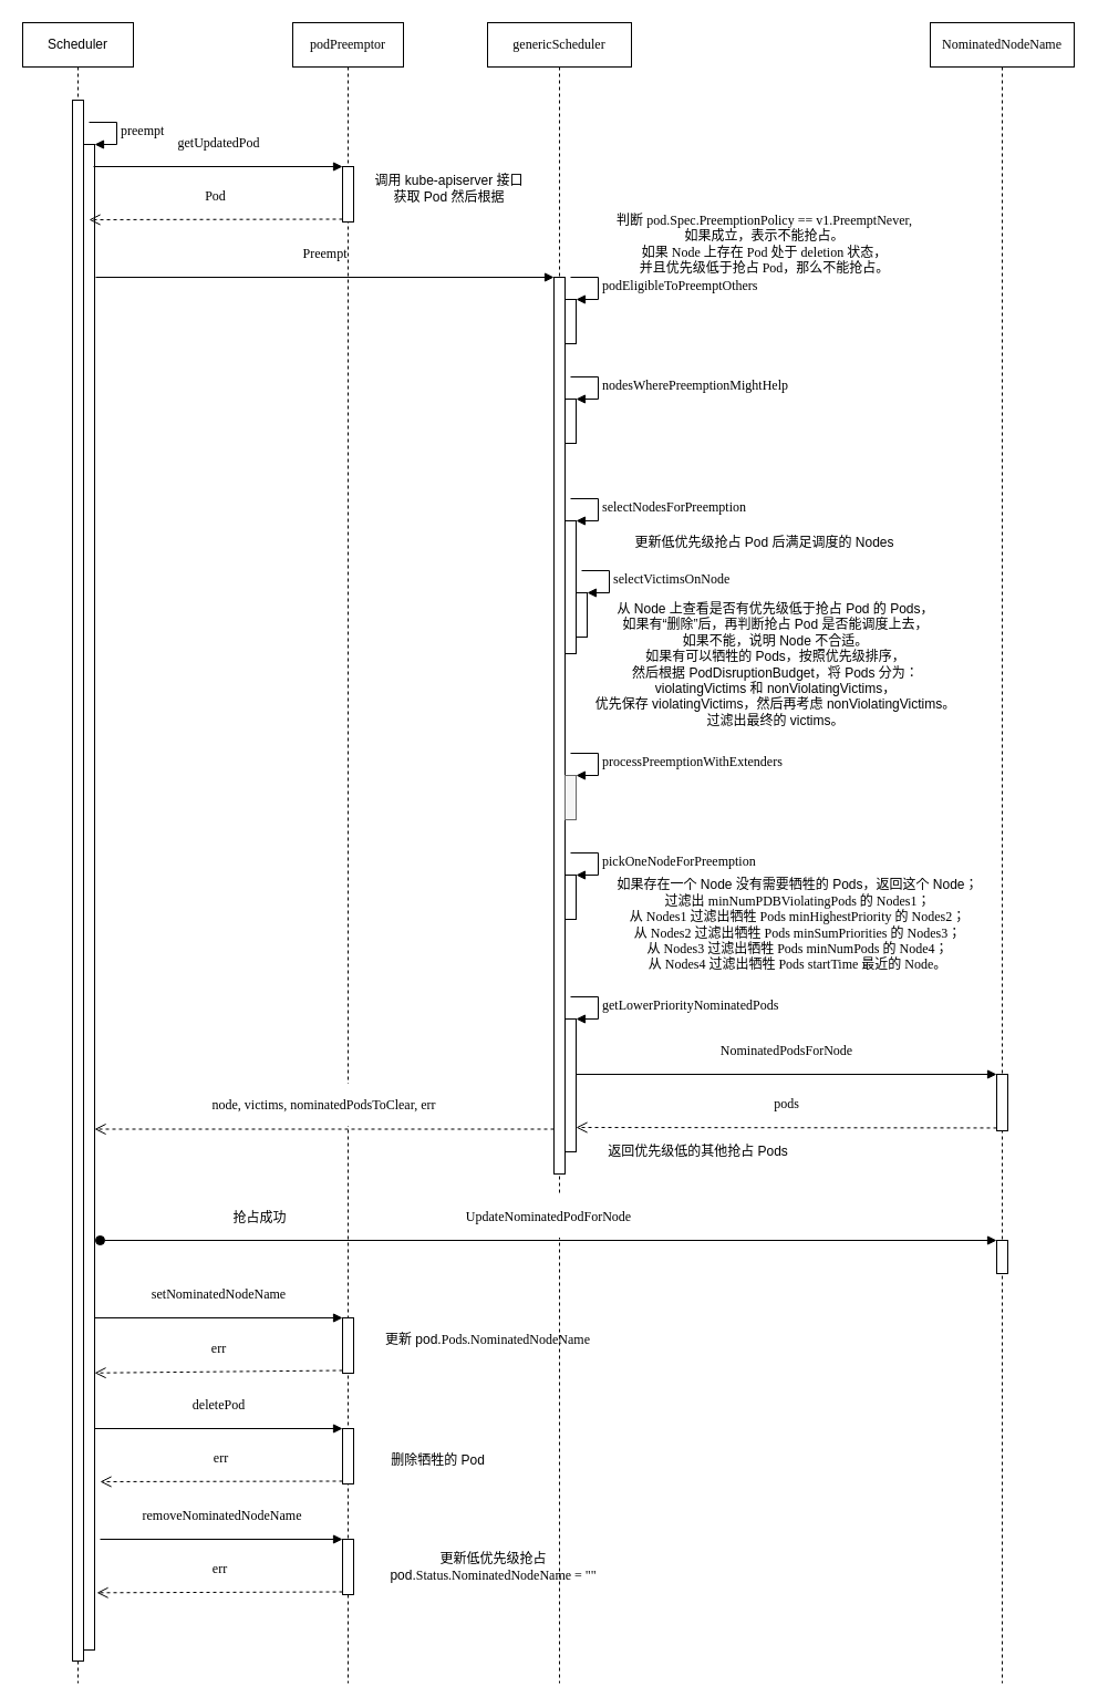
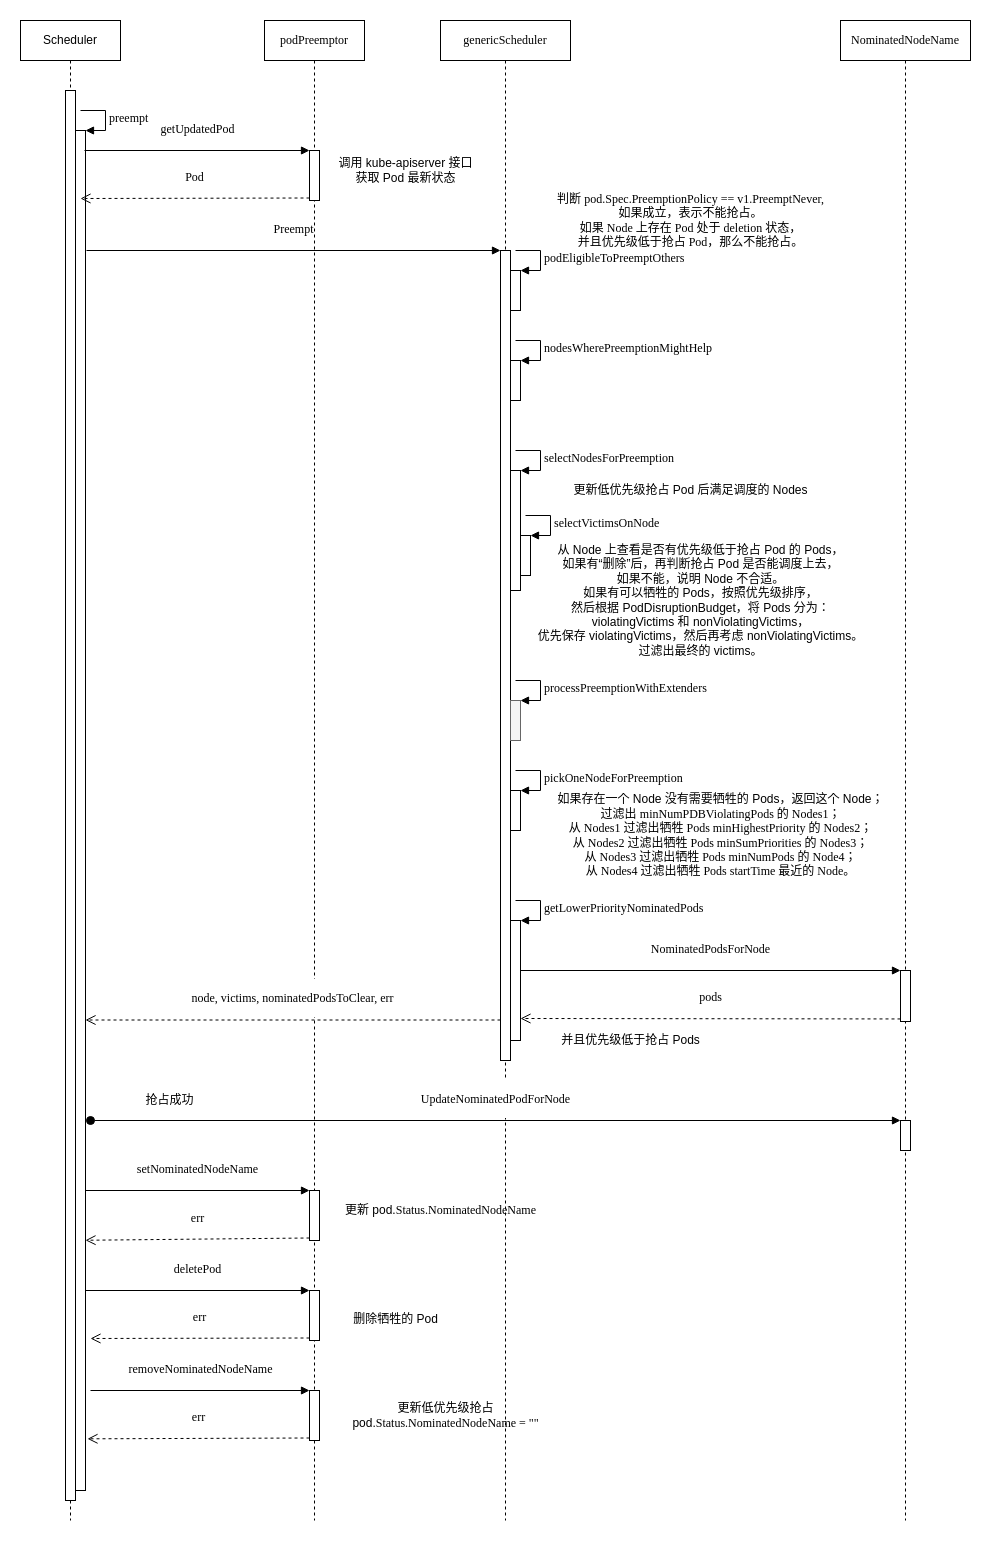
- <mxCell id="13" value="调用 kube-apiserver 接口&lt;br&gt;获取 Pod 然后根据" style="text;html=1;align=center;verticalAlign=middle;resizable=0;points=[];autosize=1;" vertex="1" parent="1"><mxGeometry x="330" y="155" width="150" height="30" as="geometry" /></mxCell>
+ <mxCell id="13" value="调用 kube-apiserver 接口&lt;br&gt;获取 Pod 最新状态" style="text;html=1;align=center;verticalAlign=middle;resizable=0;points=[];autosize=1;" vertex="1" parent="1"><mxGeometry x="330" y="155" width="150" height="30" as="geometry" /></mxCell>
- <mxCell id="42" value="返回优先级低的其他抢占 Pods" style="text;html=1;align=center;verticalAlign=middle;resizable=0;points=[];autosize=1;" vertex="1" parent="1"><mxGeometry x="540" y="1030" width="180" height="20" as="geometry" /></mxCell>
+ <mxCell id="42" value="并且优先级低于抢占 Pods" style="text;html=1;align=center;verticalAlign=middle;resizable=0;points=[];autosize=1;" vertex="1" parent="1"><mxGeometry x="540" y="1030" width="180" height="20" as="geometry" /></mxCell>
- <mxCell id="43" value="抢占成功" style="text;html=1;align=center;verticalAlign=middle;resizable=0;points=[];autosize=1;" vertex="1" parent="1"><mxGeometry x="204" y="1090" width="60" height="20" as="geometry" /></mxCell>
+ <mxCell id="43" value="抢占成功" style="text;html=1;align=center;verticalAlign=middle;resizable=0;points=[];autosize=1;" vertex="1" parent="1"><mxGeometry x="139" y="1090" width="60" height="20" as="geometry" /></mxCell>
- <mxCell id="46" value="更新 pod.&lt;span style=&quot;font-family: &amp;#34;menlo&amp;#34; ; font-size: 9pt&quot;&gt;Pods&lt;/span&gt;&lt;span style=&quot;font-family: &amp;#34;menlo&amp;#34; ; font-size: 9pt&quot;&gt;.&lt;/span&gt;&lt;span style=&quot;font-family: &amp;#34;menlo&amp;#34; ; font-size: 9pt&quot;&gt;NominatedNodeName&lt;/span&gt;" style="text;html=1;align=center;verticalAlign=middle;resizable=0;points=[];autosize=1;" vertex="1" parent="1"><mxGeometry x="320" y="1200" width="240" height="20" as="geometry" /></mxCell>
+ <mxCell id="46" value="更新 pod.&lt;span style=&quot;font-family: &amp;#34;menlo&amp;#34; ; font-size: 9pt&quot;&gt;Status&lt;/span&gt;&lt;span style=&quot;font-family: &amp;#34;menlo&amp;#34; ; font-size: 9pt&quot;&gt;.&lt;/span&gt;&lt;span style=&quot;font-family: &amp;#34;menlo&amp;#34; ; font-size: 9pt&quot;&gt;NominatedNodeName&lt;/span&gt;" style="text;html=1;align=center;verticalAlign=middle;resizable=0;points=[];autosize=1;" vertex="1" parent="1"><mxGeometry x="320" y="1200" width="240" height="20" as="geometry" /></mxCell>
